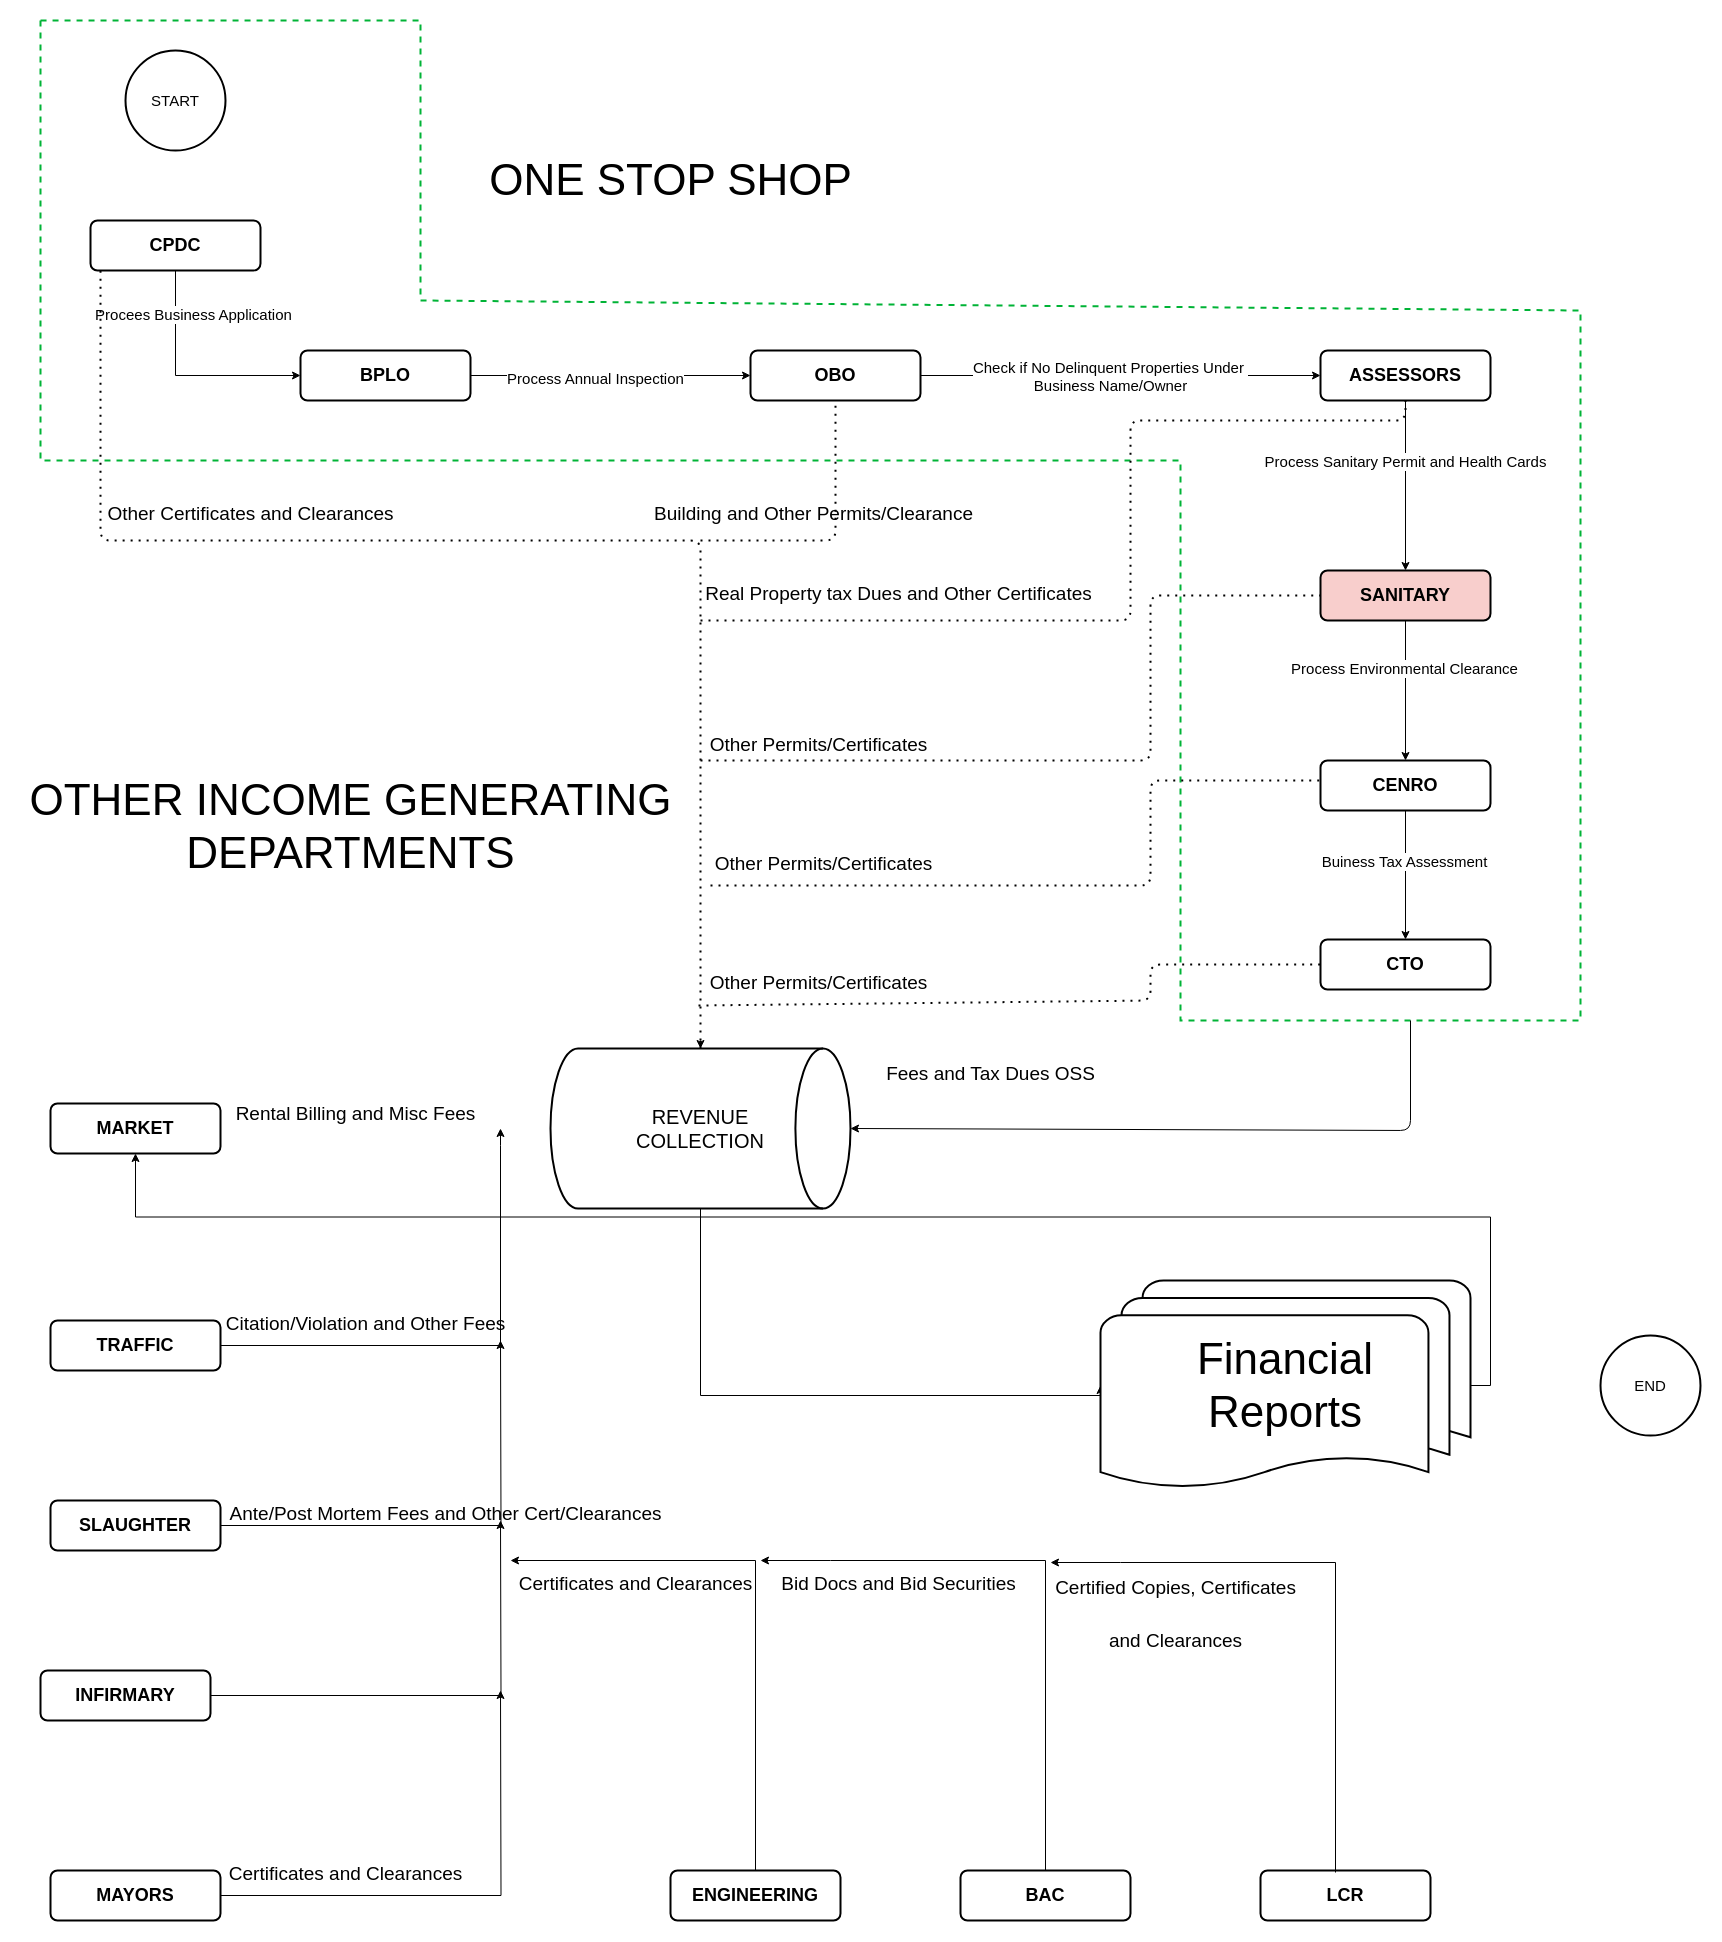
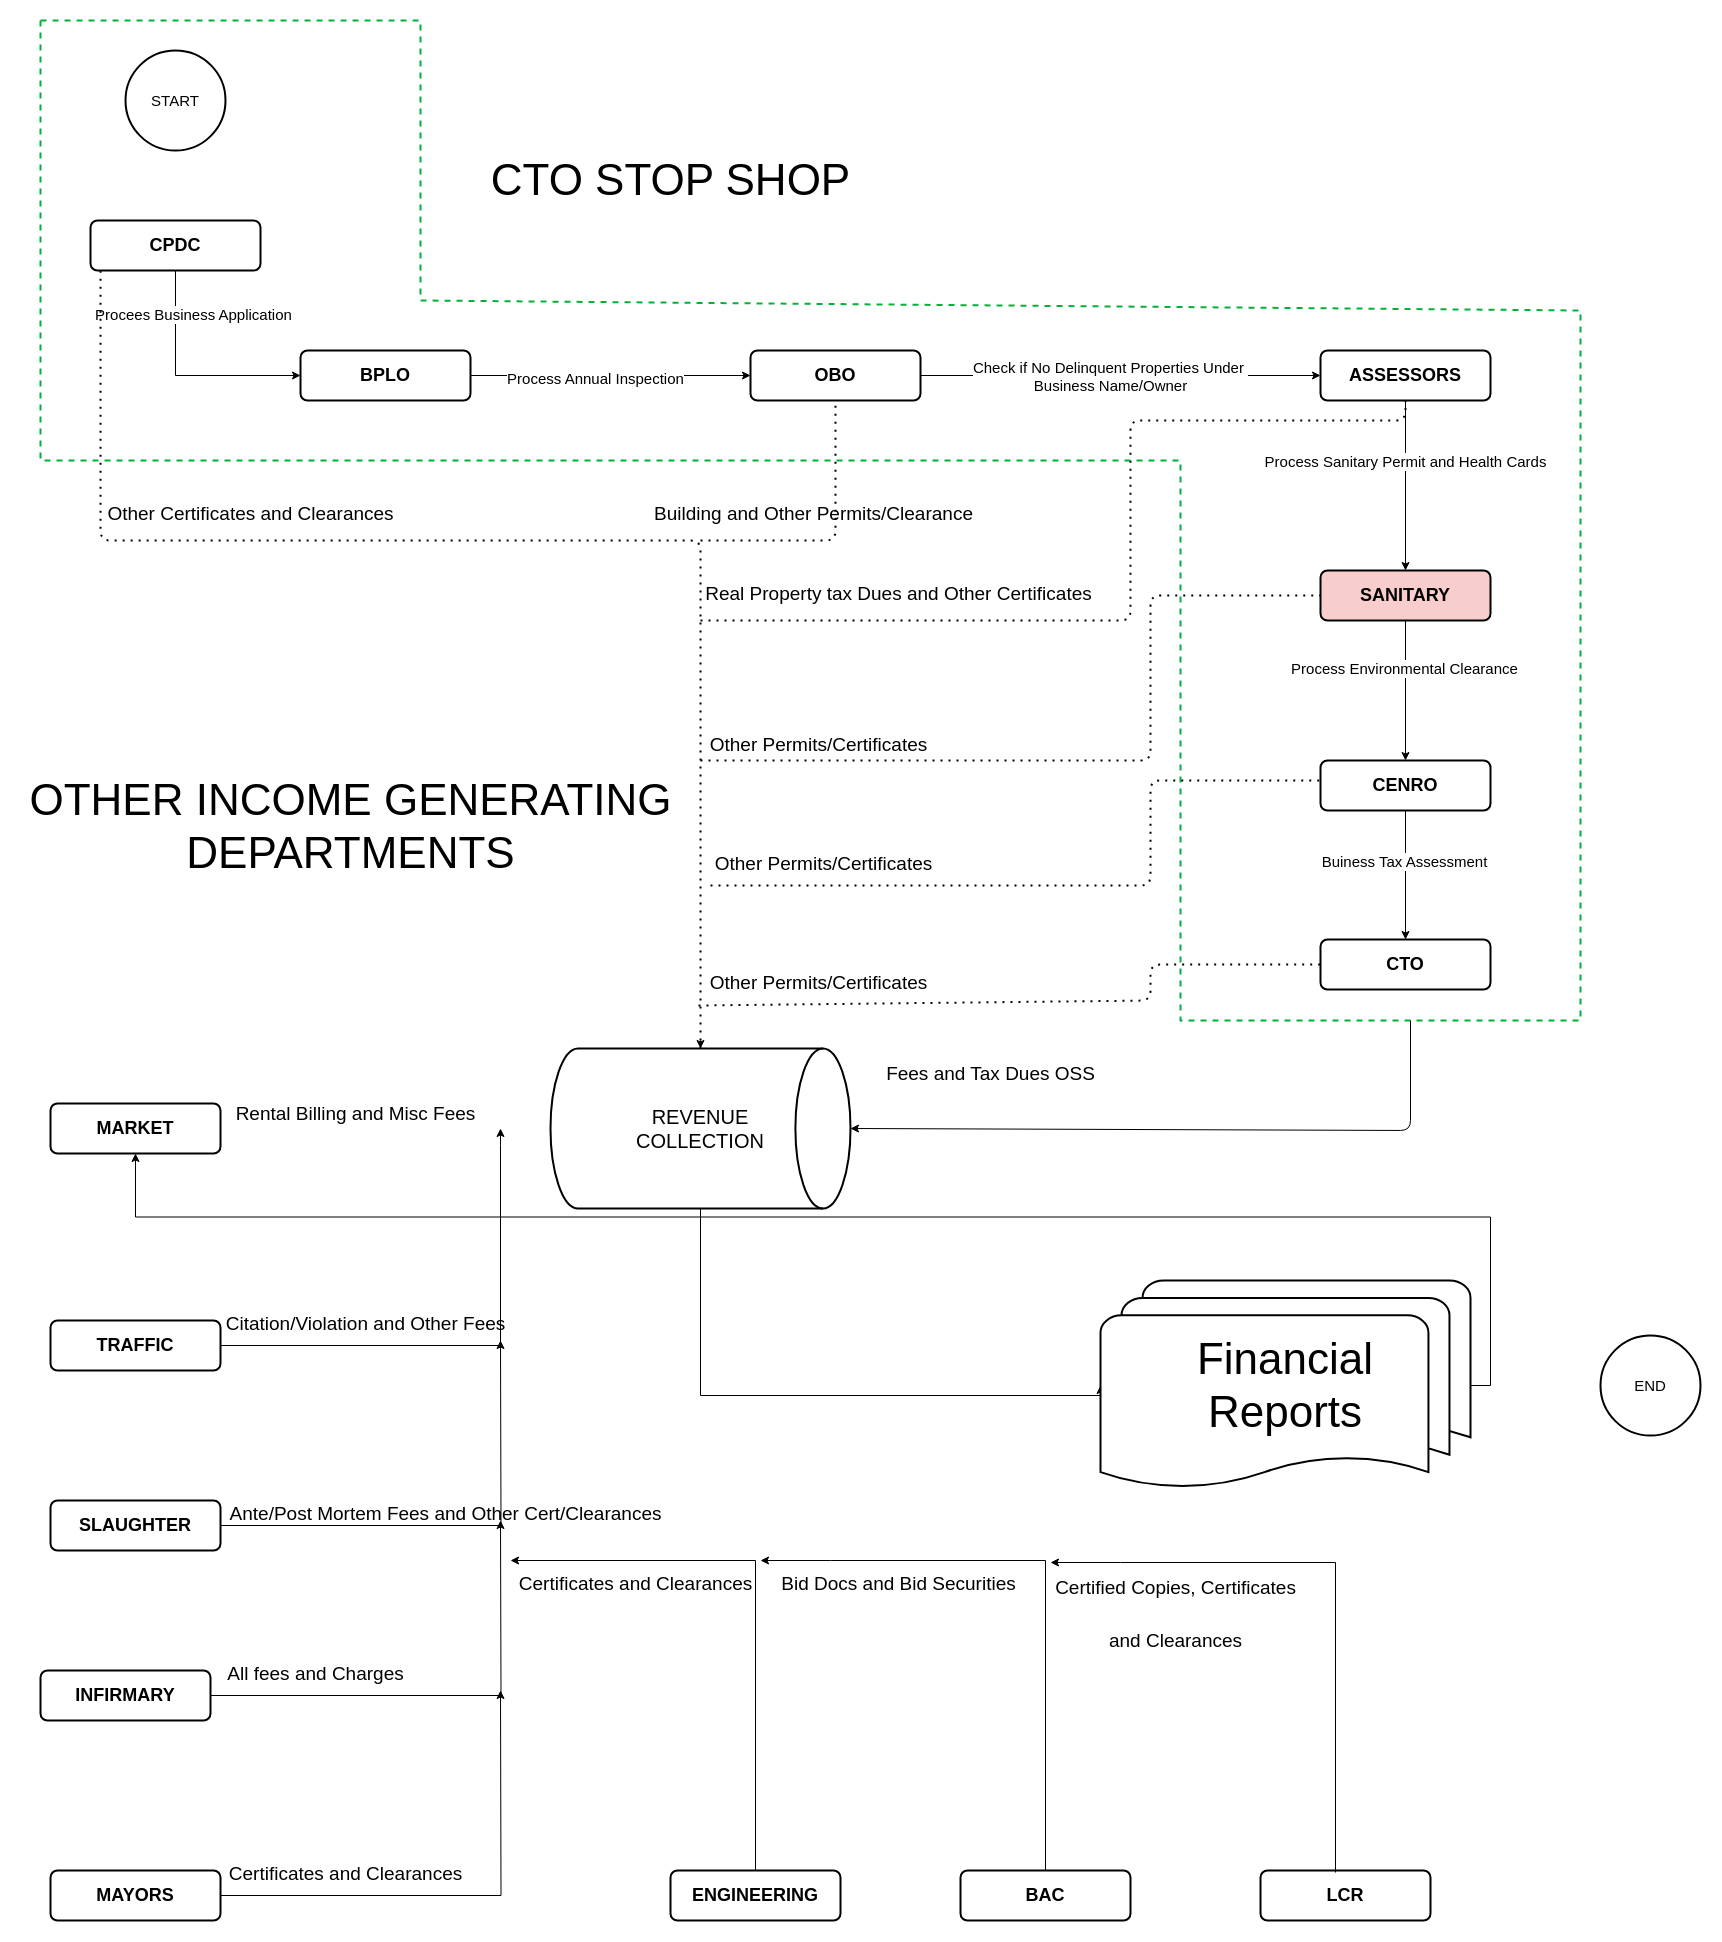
- <mxCell id="38" value="ONE STOP SHOP" style="text;html=1;align=center;verticalAlign=middle;resizable=0;points=[];autosize=1;fontSize=44;fontFamily=Helvetica;" parent="1" vertex="1"><mxGeometry x="480" y="150" width="380" height="60" as="geometry" /></mxCell>
+ <mxCell id="38" value="CTO STOP SHOP" style="text;html=1;align=center;verticalAlign=middle;resizable=0;points=[];autosize=1;fontSize=44;fontFamily=Helvetica;" parent="1" vertex="1"><mxGeometry x="480" y="150" width="380" height="60" as="geometry" /></mxCell>
+ <mxCell id="60" value="&lt;span style=&quot;font-size: 19px&quot;&gt;All fees and Charges&lt;/span&gt;" style="text;html=1;align=center;verticalAlign=middle;resizable=0;points=[];autosize=1;fontSize=44;fontFamily=Helvetica;" parent="1" vertex="1"><mxGeometry x="220" y="1630" width="190" height="70" as="geometry" /></mxCell>
